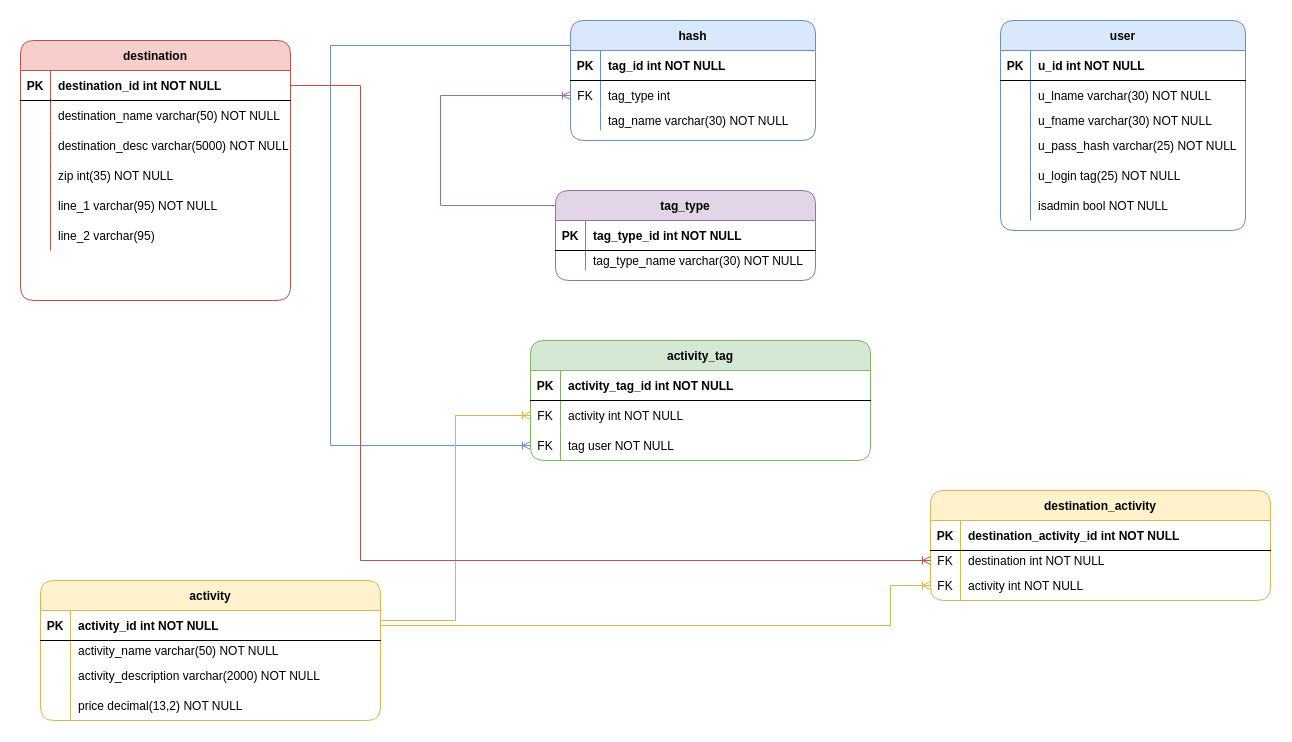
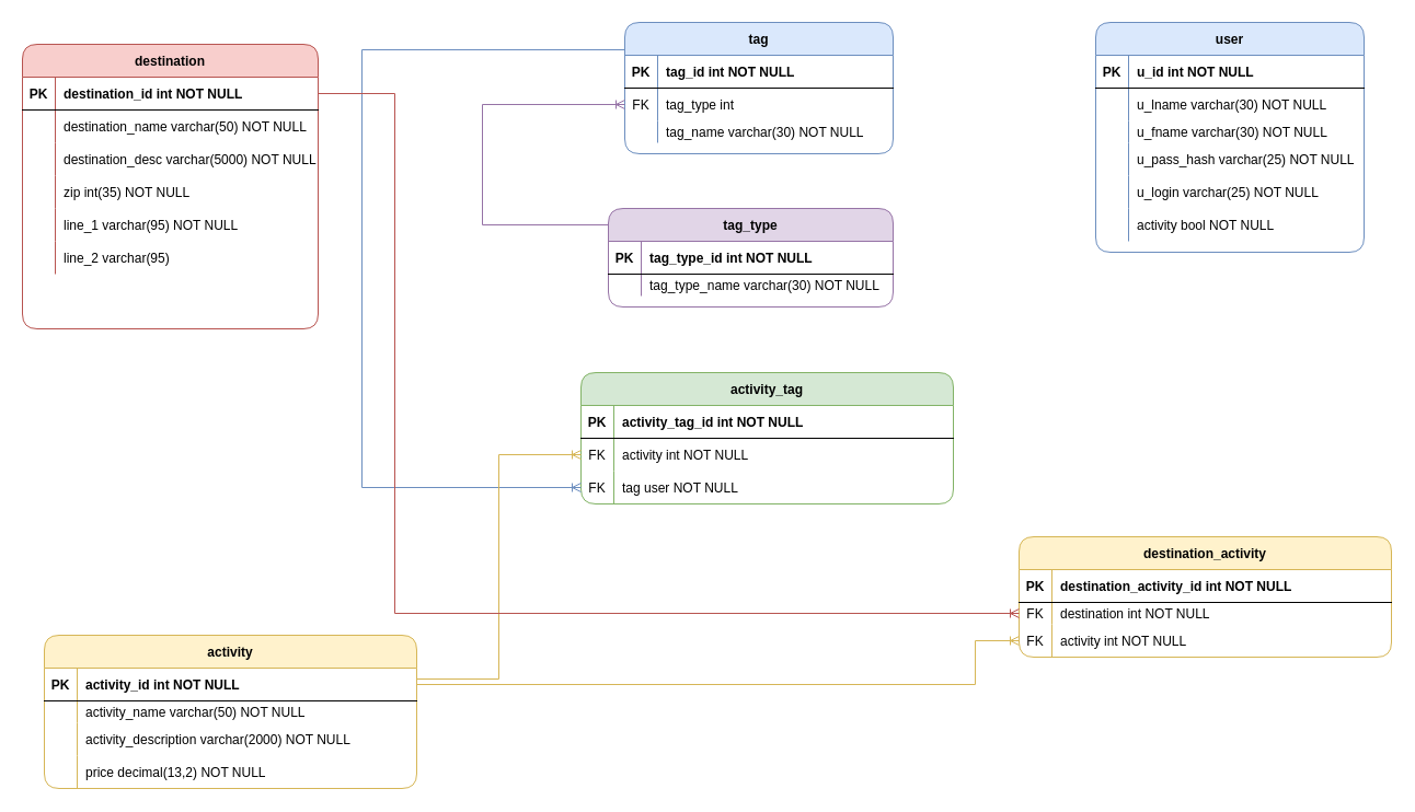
- <mxCell id="55" value="hash" style="shape=table;startSize=30;container=1;collapsible=1;childLayout=tableLayout;fixedRows=1;rowLines=0;fontStyle=1;align=center;resizeLast=1;rounded=1;fillColor=#dae8fc;strokeColor=#6c8ebf;" parent="1" vertex="1"><mxGeometry x="570" y="20" width="245" height="120" as="geometry" /></mxCell>
+ <mxCell id="55" value="tag" style="shape=table;startSize=30;container=1;collapsible=1;childLayout=tableLayout;fixedRows=1;rowLines=0;fontStyle=1;align=center;resizeLast=1;rounded=1;fillColor=#dae8fc;strokeColor=#6c8ebf;" parent="1" vertex="1"><mxGeometry x="570" y="20" width="245" height="120" as="geometry" /></mxCell>
- <mxCell id="17" value="u_login tag(25) NOT NULL" style="shape=partialRectangle;overflow=hidden;connectable=0;fillColor=none;top=0;left=0;bottom=0;right=0;align=left;spacingLeft=6;rounded=1;" parent="15" vertex="1"><mxGeometry x="30" width="215" height="30" as="geometry"><mxRectangle width="215" height="30" as="alternateBounds" /></mxGeometry></mxCell>
+ <mxCell id="17" value="u_login varchar(25) NOT NULL" style="shape=partialRectangle;overflow=hidden;connectable=0;fillColor=none;top=0;left=0;bottom=0;right=0;align=left;spacingLeft=6;rounded=1;" parent="15" vertex="1"><mxGeometry x="30" width="215" height="30" as="geometry"><mxRectangle width="215" height="30" as="alternateBounds" /></mxGeometry></mxCell>
- <mxCell id="20" value="isadmin bool NOT NULL" style="shape=partialRectangle;overflow=hidden;connectable=0;fillColor=none;top=0;left=0;bottom=0;right=0;align=left;spacingLeft=6;rounded=1;" parent="18" vertex="1"><mxGeometry x="30" width="215" height="30" as="geometry"><mxRectangle width="215" height="30" as="alternateBounds" /></mxGeometry></mxCell>
+ <mxCell id="20" value="activity bool NOT NULL" style="shape=partialRectangle;overflow=hidden;connectable=0;fillColor=none;top=0;left=0;bottom=0;right=0;align=left;spacingLeft=6;rounded=1;" parent="18" vertex="1"><mxGeometry x="30" width="215" height="30" as="geometry"><mxRectangle width="215" height="30" as="alternateBounds" /></mxGeometry></mxCell>
